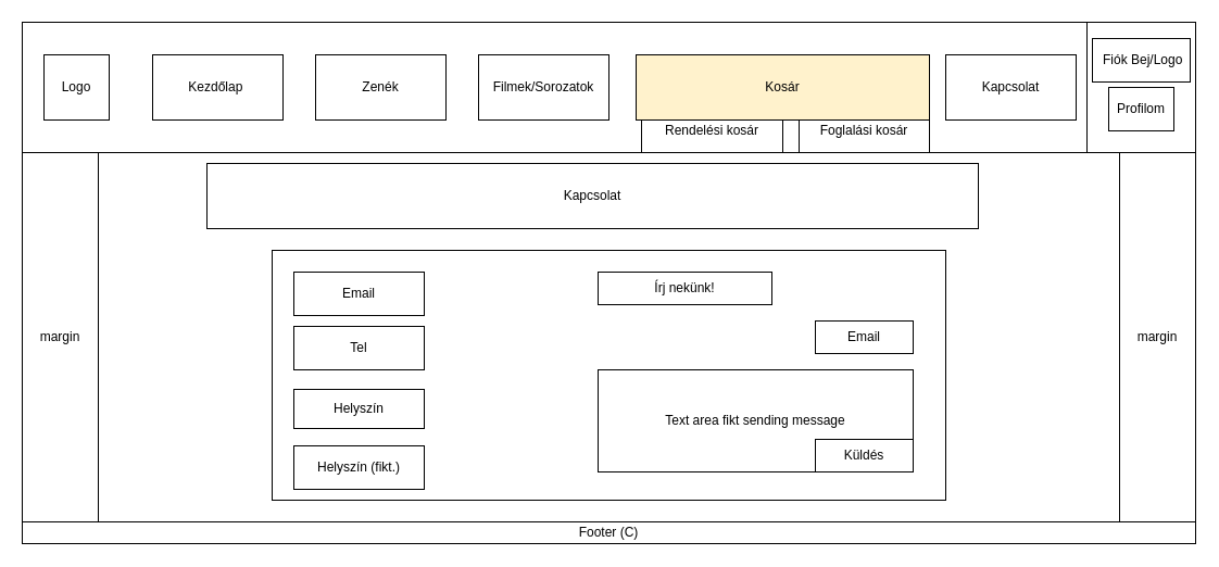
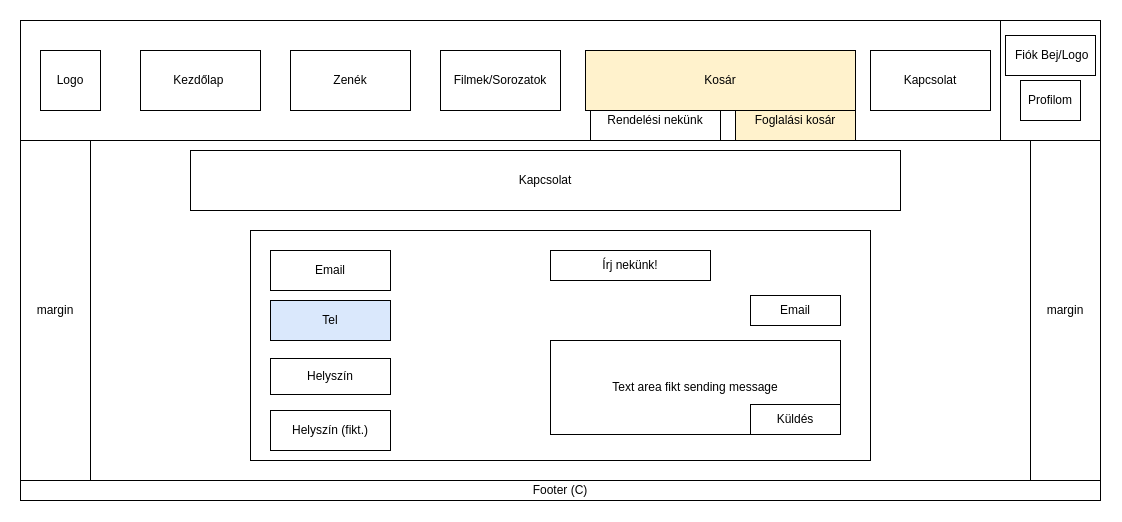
- <mxCell id="58" value="Rendelési kosár" style="rounded=0;whiteSpace=wrap;html=1;" vertex="1" parent="1"><mxGeometry x="590" y="100" width="130" height="40" as="geometry" /></mxCell>
+ <mxCell id="58" value="Rendelési nekünk" style="rounded=0;whiteSpace=wrap;html=1;" vertex="1" parent="1"><mxGeometry x="590" y="100" width="130" height="40" as="geometry" /></mxCell>
- <mxCell id="59" value="Foglalási kosár" style="rounded=0;whiteSpace=wrap;html=1;" vertex="1" parent="1"><mxGeometry x="735" y="100" width="120" height="40" as="geometry" /></mxCell>
+ <mxCell id="59" value="Foglalási kosár" style="rounded=0;whiteSpace=wrap;html=1;fillColor=#fff2cc;" vertex="1" parent="1"><mxGeometry x="735" y="100" width="120" height="40" as="geometry" /></mxCell>
- <mxCell id="46" value="Tel" style="rounded=0;whiteSpace=wrap;html=1;" vertex="1" parent="1"><mxGeometry x="270" y="300" width="120" height="40" as="geometry" /></mxCell>
+ <mxCell id="46" value="Tel" style="rounded=0;whiteSpace=wrap;html=1;fillColor=#dae8fc;" vertex="1" parent="1"><mxGeometry x="270" y="300" width="120" height="40" as="geometry" /></mxCell>
